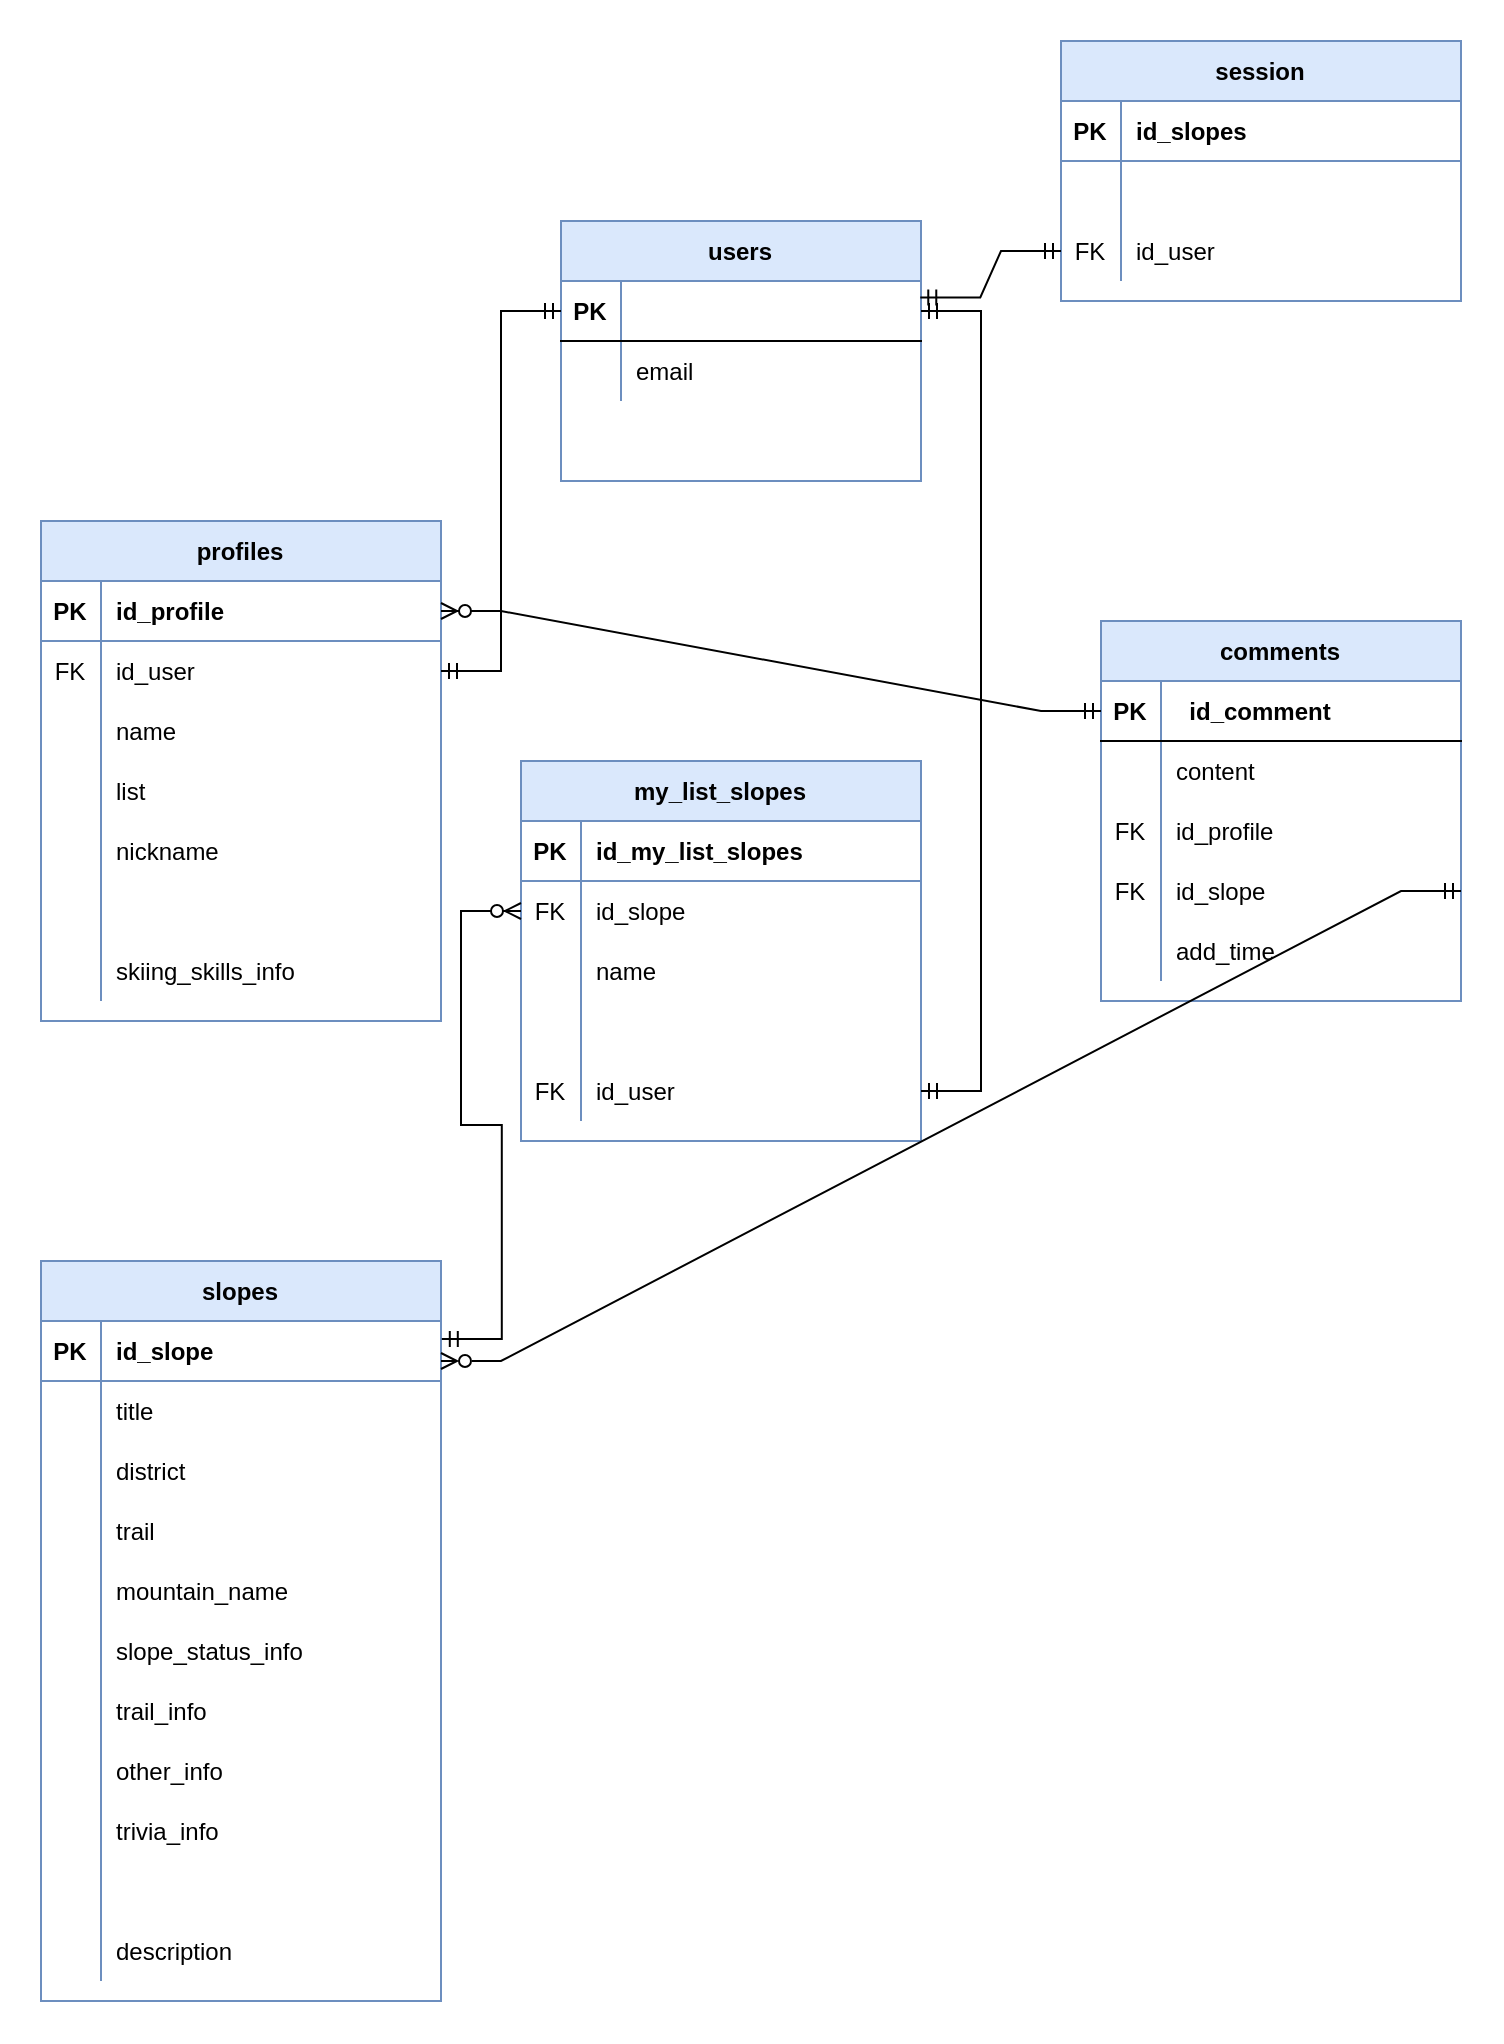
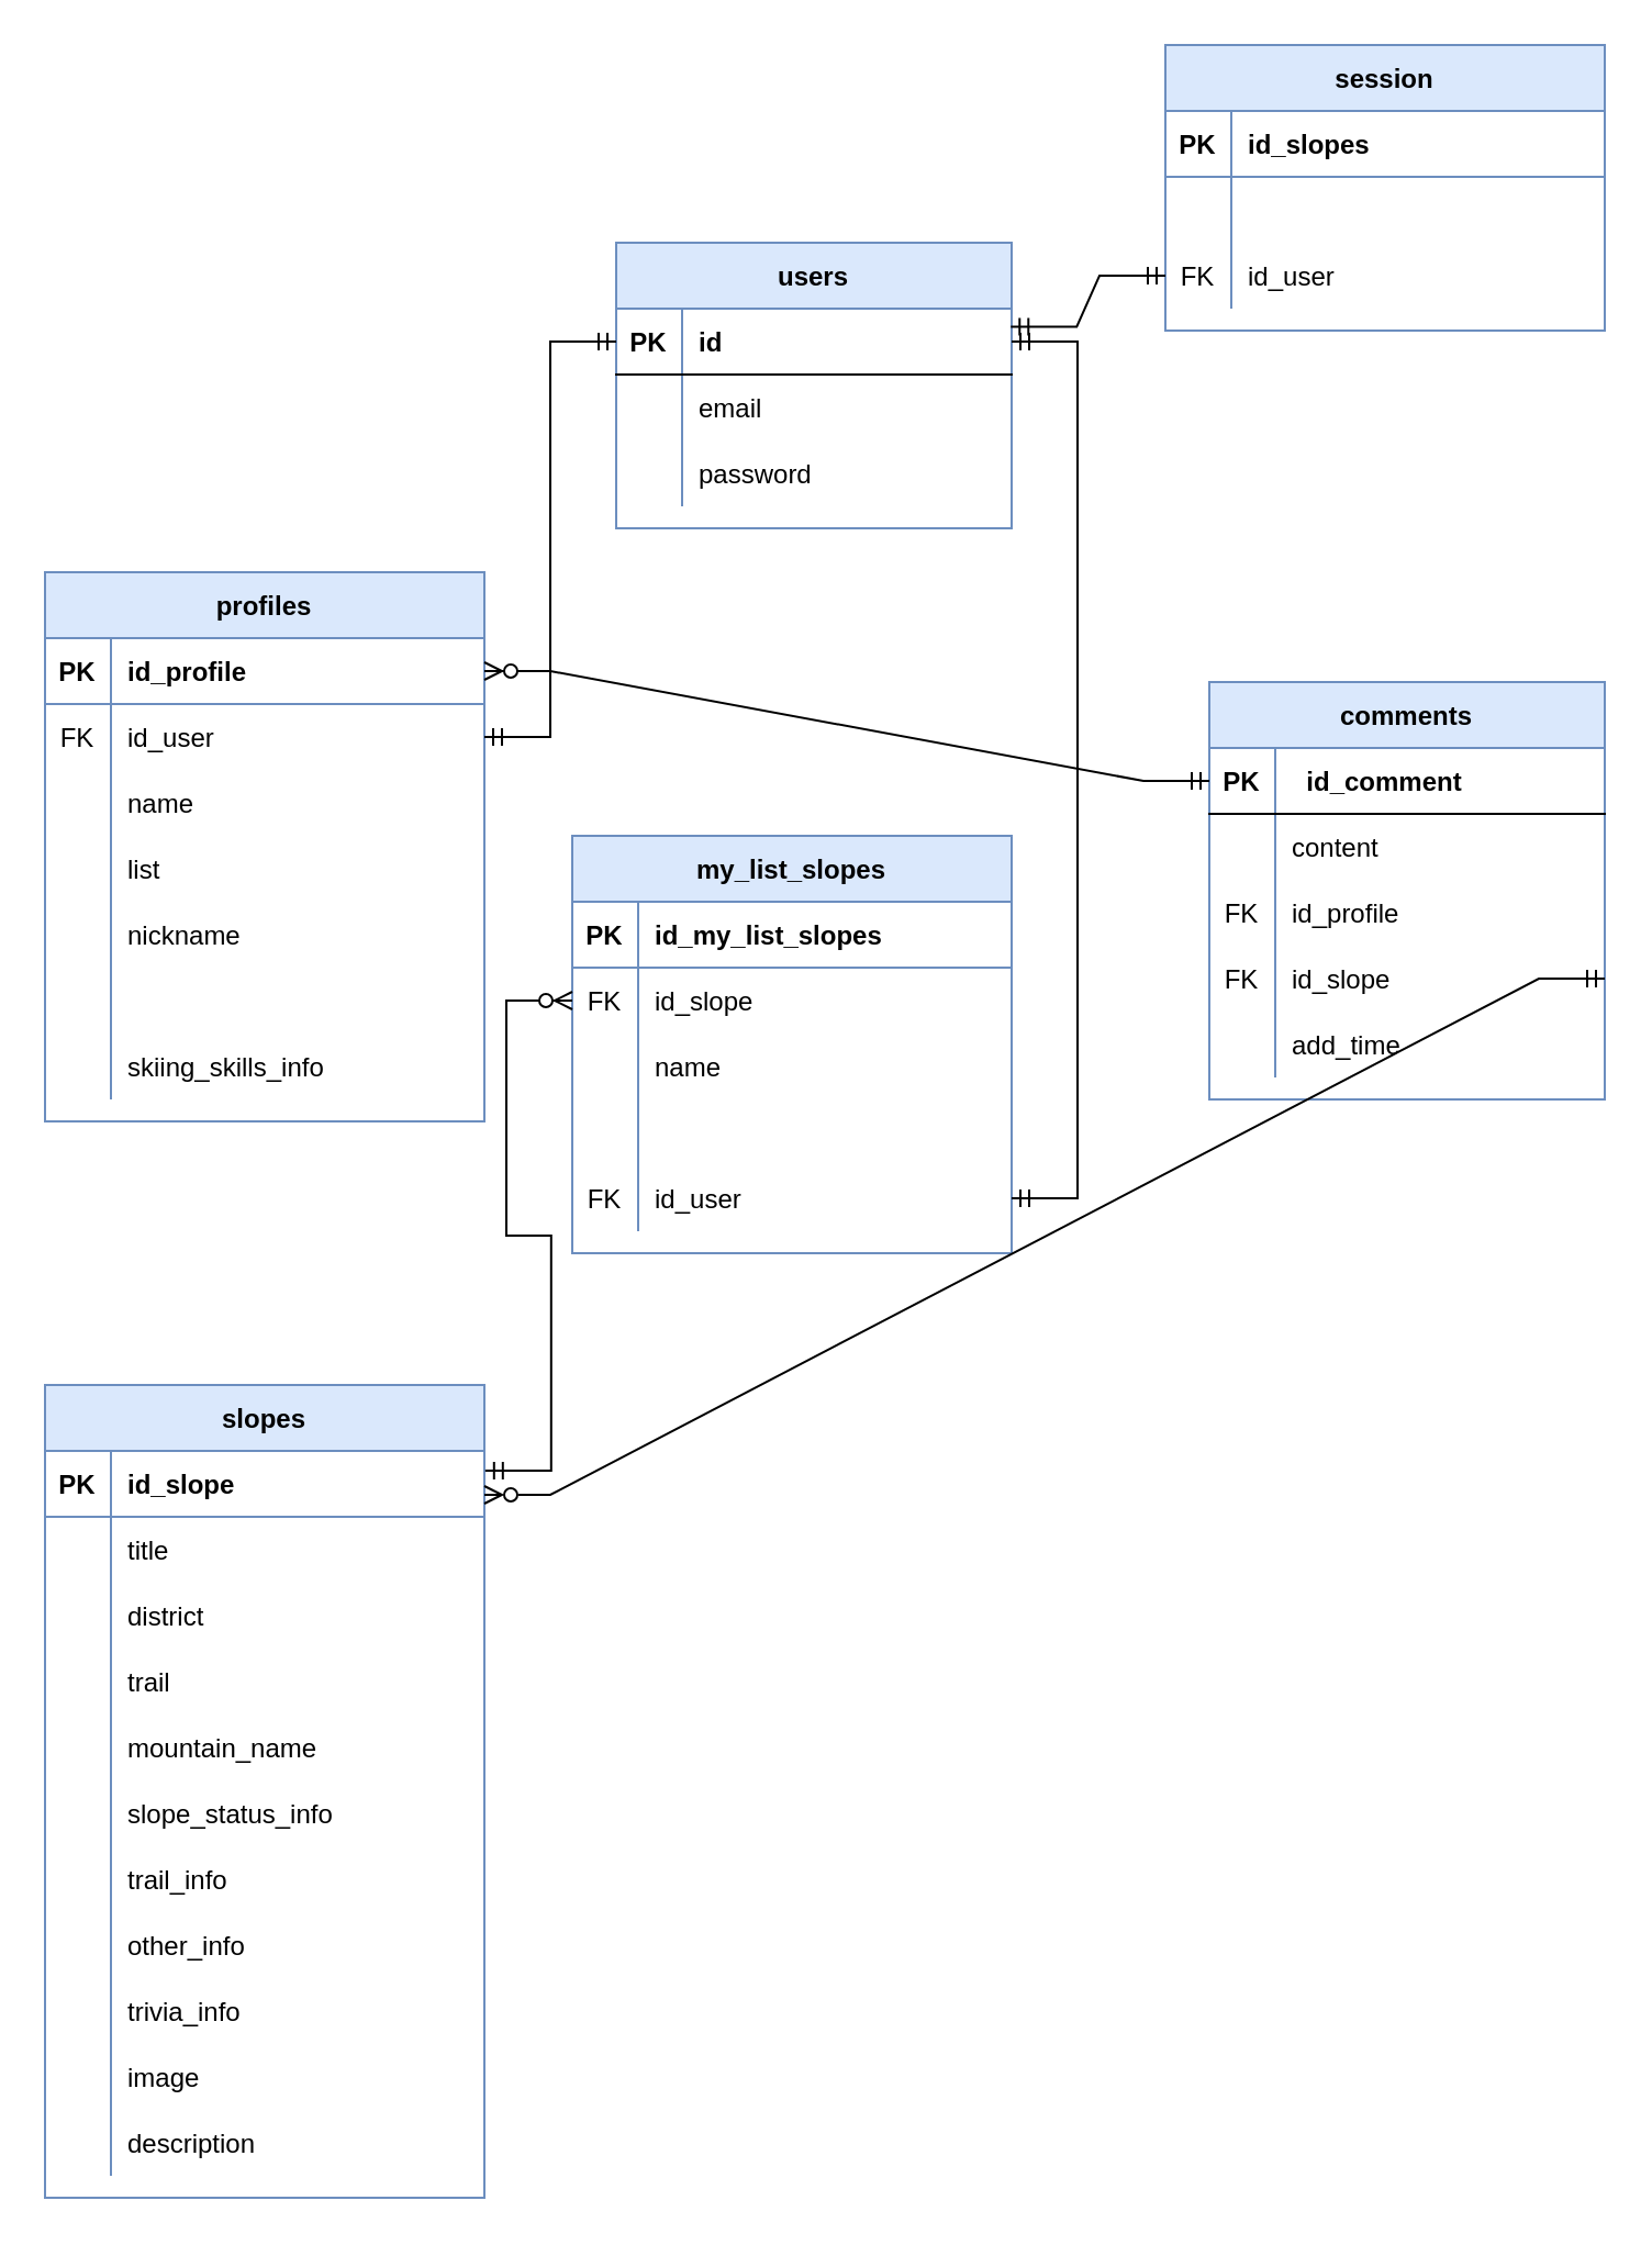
+ <mxCell id="5" value="id" style="shape=partialRectangle;overflow=hidden;connectable=0;fillColor=none;top=0;left=0;bottom=0;right=0;align=left;spacingLeft=6;fontStyle=1;" parent="3" vertex="1"><mxGeometry x="30" width="150" height="30" as="geometry"><mxRectangle width="150" height="30" as="alternateBounds" /></mxGeometry></mxCell>
+ <mxCell id="11" value="password" style="shape=partialRectangle;overflow=hidden;connectable=0;fillColor=none;top=0;left=0;bottom=0;right=0;align=left;spacingLeft=6;" parent="9" vertex="1"><mxGeometry x="30" width="150" height="30" as="geometry"><mxRectangle width="150" height="30" as="alternateBounds" /></mxGeometry></mxCell>
+ <mxCell id="58" value="image" style="shape=partialRectangle;connectable=0;fillColor=none;top=0;left=0;bottom=0;right=0;align=left;spacingLeft=6;overflow=hidden;" vertex="1" parent="56"><mxGeometry x="30" width="170" height="30" as="geometry"><mxRectangle width="170" height="30" as="alternateBounds" /></mxGeometry></mxCell>
